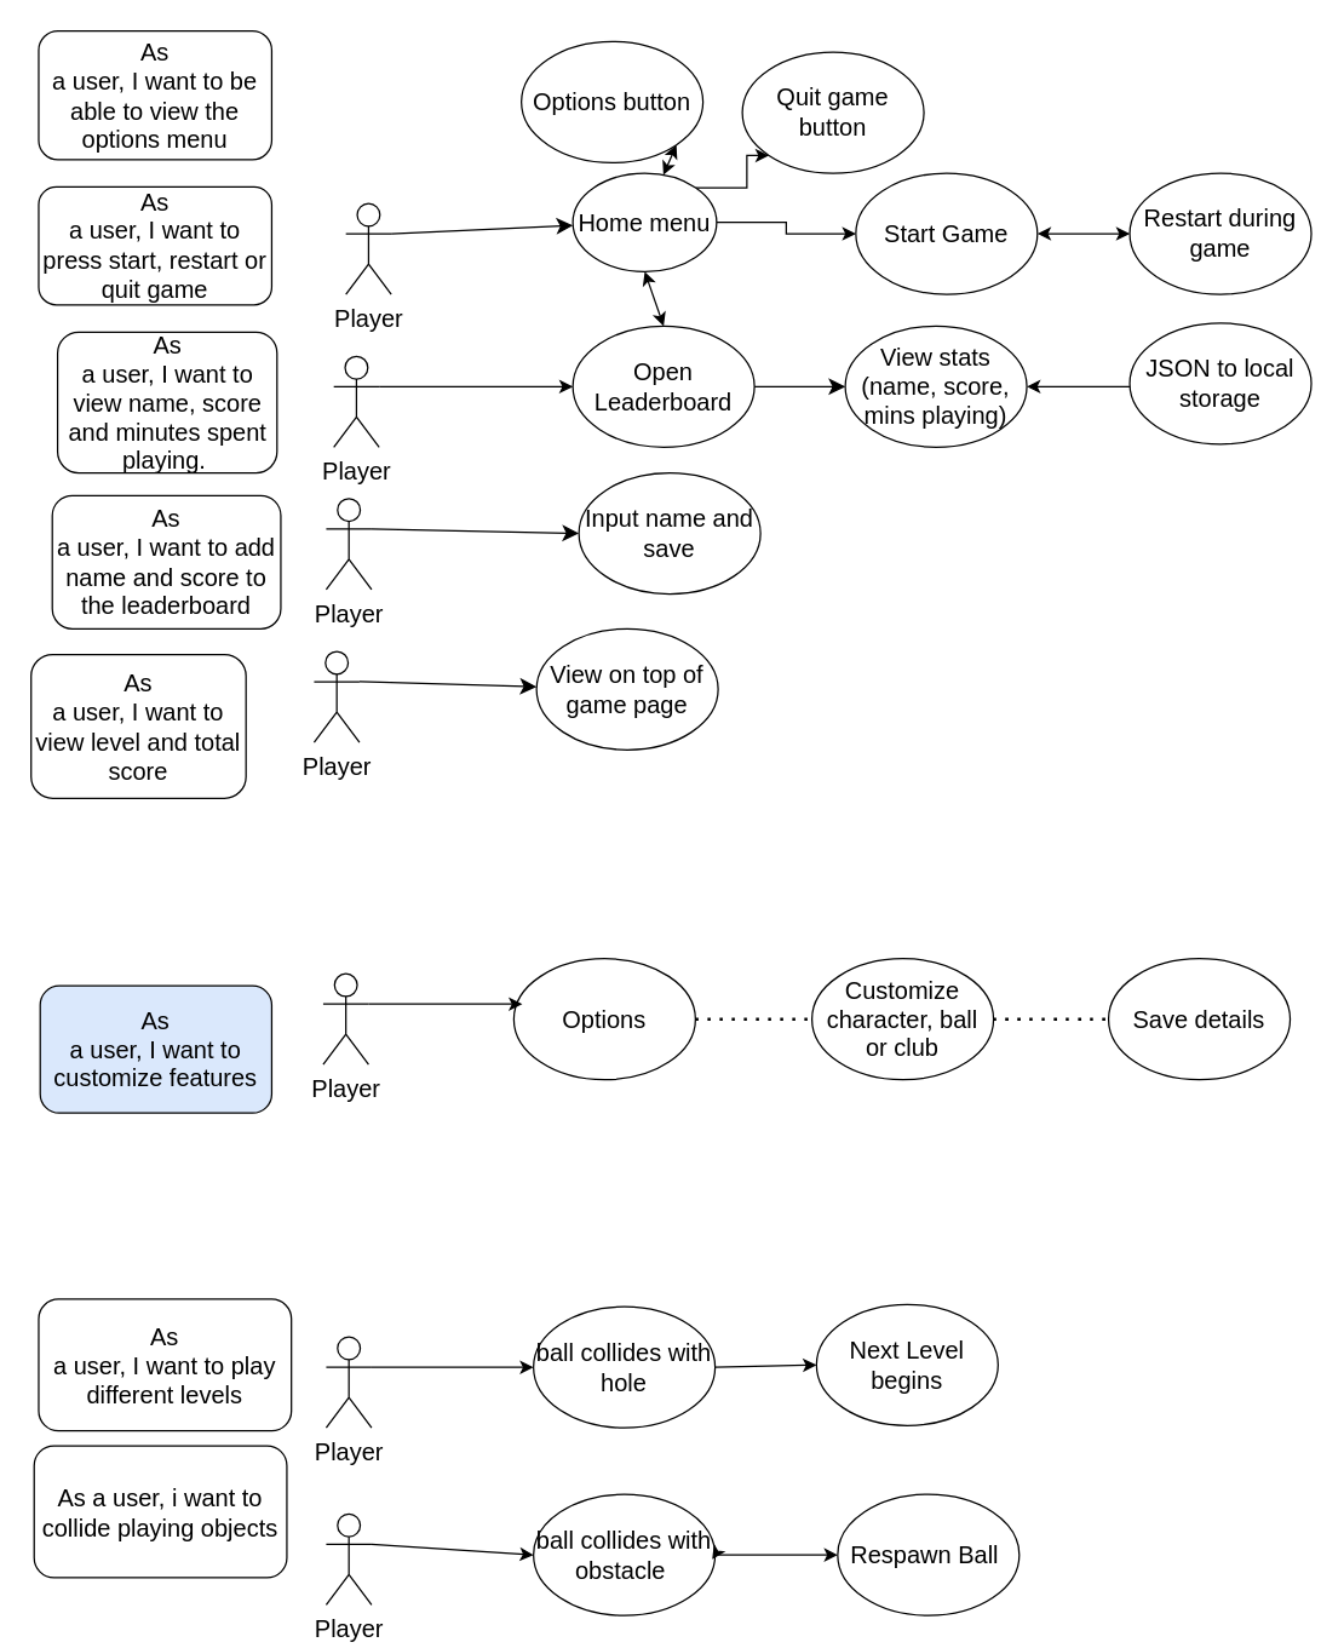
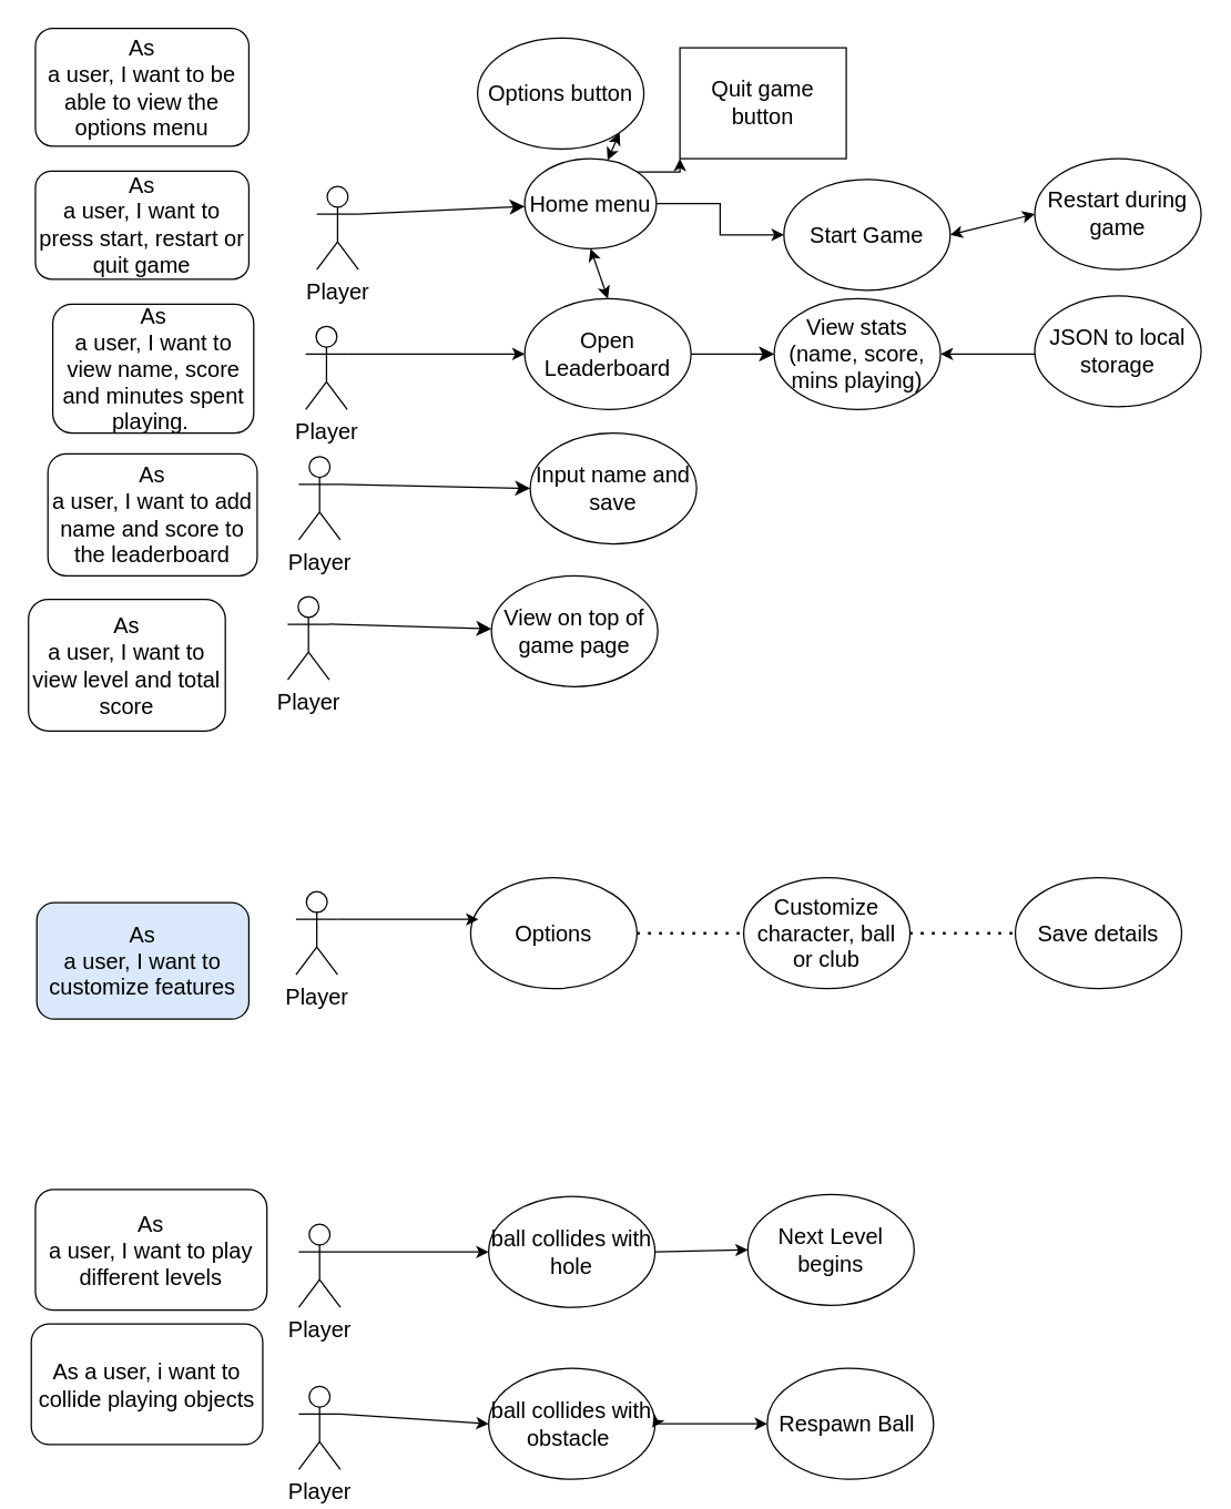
- <mxCell id="40" value="Quit game button" style="ellipse;whiteSpace=wrap;html=1;fontSize=16;" parent="1" vertex="1"><mxGeometry x="490" y="34" width="120" height="80" as="geometry" /></mxCell>
+ <mxCell id="40" value="Quit game button" style="whiteSpace=wrap;html=1;fontSize=16;rounded=0;" parent="1" vertex="1"><mxGeometry x="490" y="34" width="120" height="80" as="geometry" /></mxCell>
- <mxCell id="41" value="Start Game" style="ellipse;whiteSpace=wrap;html=1;fontSize=16;" parent="1" vertex="1"><mxGeometry x="565" y="114" width="120" height="80" as="geometry" /></mxCell>
+ <mxCell id="41" value="Start Game" style="ellipse;whiteSpace=wrap;html=1;fontSize=16;" parent="1" vertex="1"><mxGeometry x="565" y="129" width="120" height="80" as="geometry" /></mxCell>
